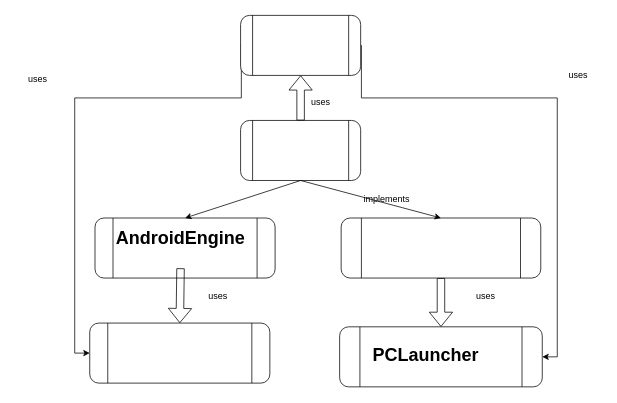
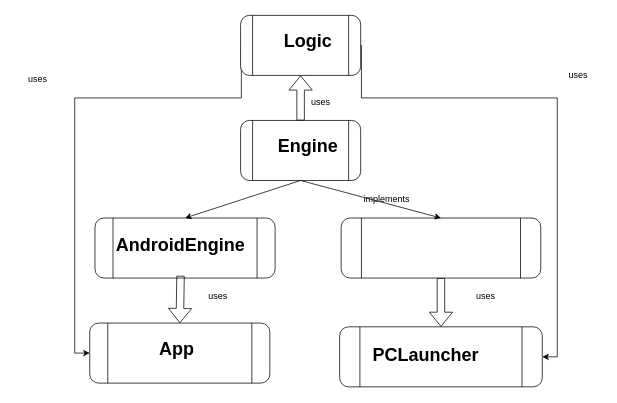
+ <mxCell id="5" value="&lt;h1&gt;Logic&lt;/h1&gt;" style="text;html=1;strokeColor=none;fillColor=none;spacing=5;spacingTop=-20;whiteSpace=wrap;overflow=hidden;rounded=0;align=center;" vertex="1" parent="1"><mxGeometry x="360" y="35" width="100" height="50" as="geometry" /></mxCell>
+ <mxCell id="7" value="&lt;h1&gt;Engine&lt;/h1&gt;" style="text;html=1;strokeColor=none;fillColor=none;spacing=5;spacingTop=-20;whiteSpace=wrap;overflow=hidden;rounded=0;align=center;" vertex="1" parent="1"><mxGeometry x="360" y="175" width="100" height="50" as="geometry" /></mxCell>
- <mxCell id="12" value="&lt;h1&gt;AndroidEngine&lt;/h1&gt;" style="text;html=1;strokeColor=none;fillColor=none;spacing=5;spacingTop=-20;whiteSpace=wrap;overflow=hidden;rounded=0;align=center;" vertex="1" parent="1"><mxGeometry x="145" y="297" width="190" height="60" as="geometry" /></mxCell>
+ <mxCell id="12" value="&lt;h1&gt;AndroidEngine&lt;/h1&gt;" style="text;html=1;strokeColor=none;fillColor=none;spacing=5;spacingTop=-20;whiteSpace=wrap;overflow=hidden;rounded=0;align=center;" vertex="1" parent="1"><mxGeometry x="145" y="307" width="190" height="60" as="geometry" /></mxCell>
+ <mxCell id="16" value="&lt;h1&gt;App&lt;/h1&gt;" style="text;html=1;strokeColor=none;fillColor=none;spacing=5;spacingTop=-20;whiteSpace=wrap;overflow=hidden;rounded=0;align=center;" vertex="1" parent="1"><mxGeometry x="140" y="445" width="190" height="60" as="geometry" /></mxCell>
